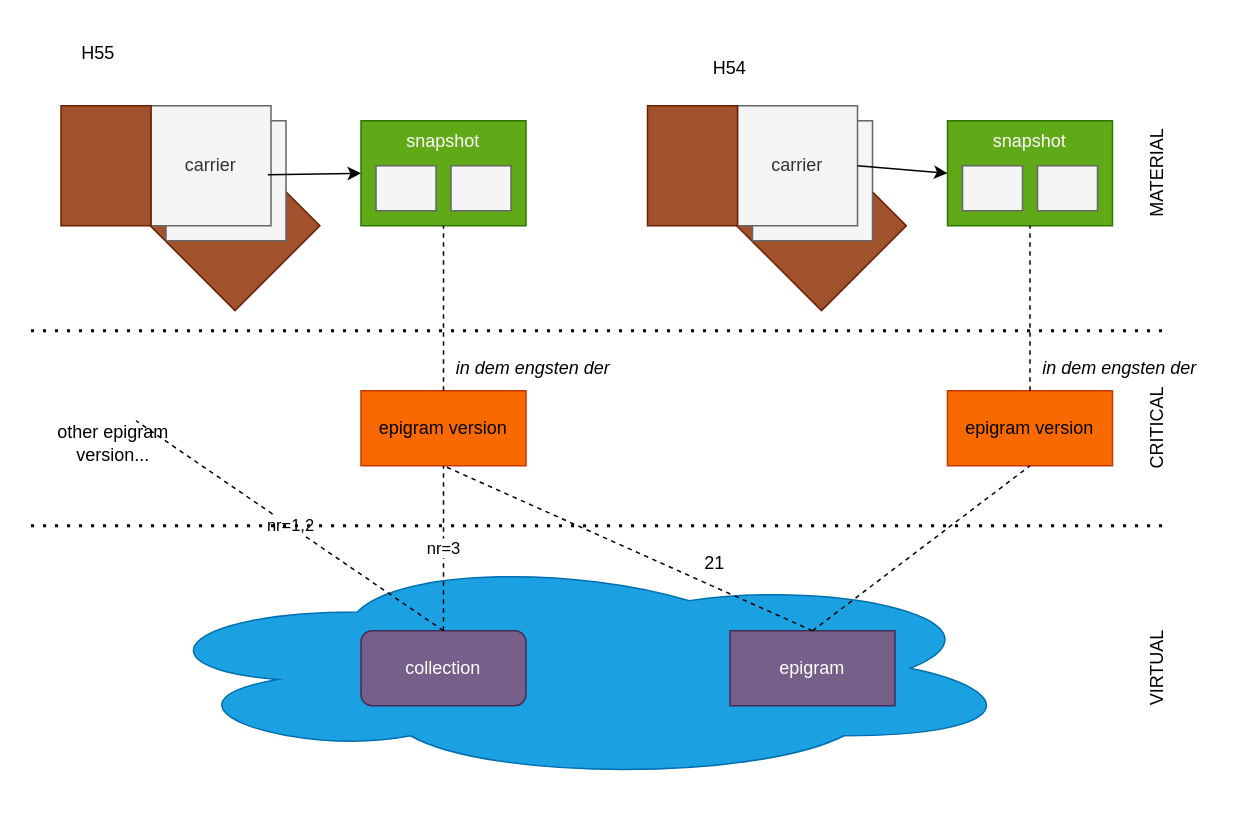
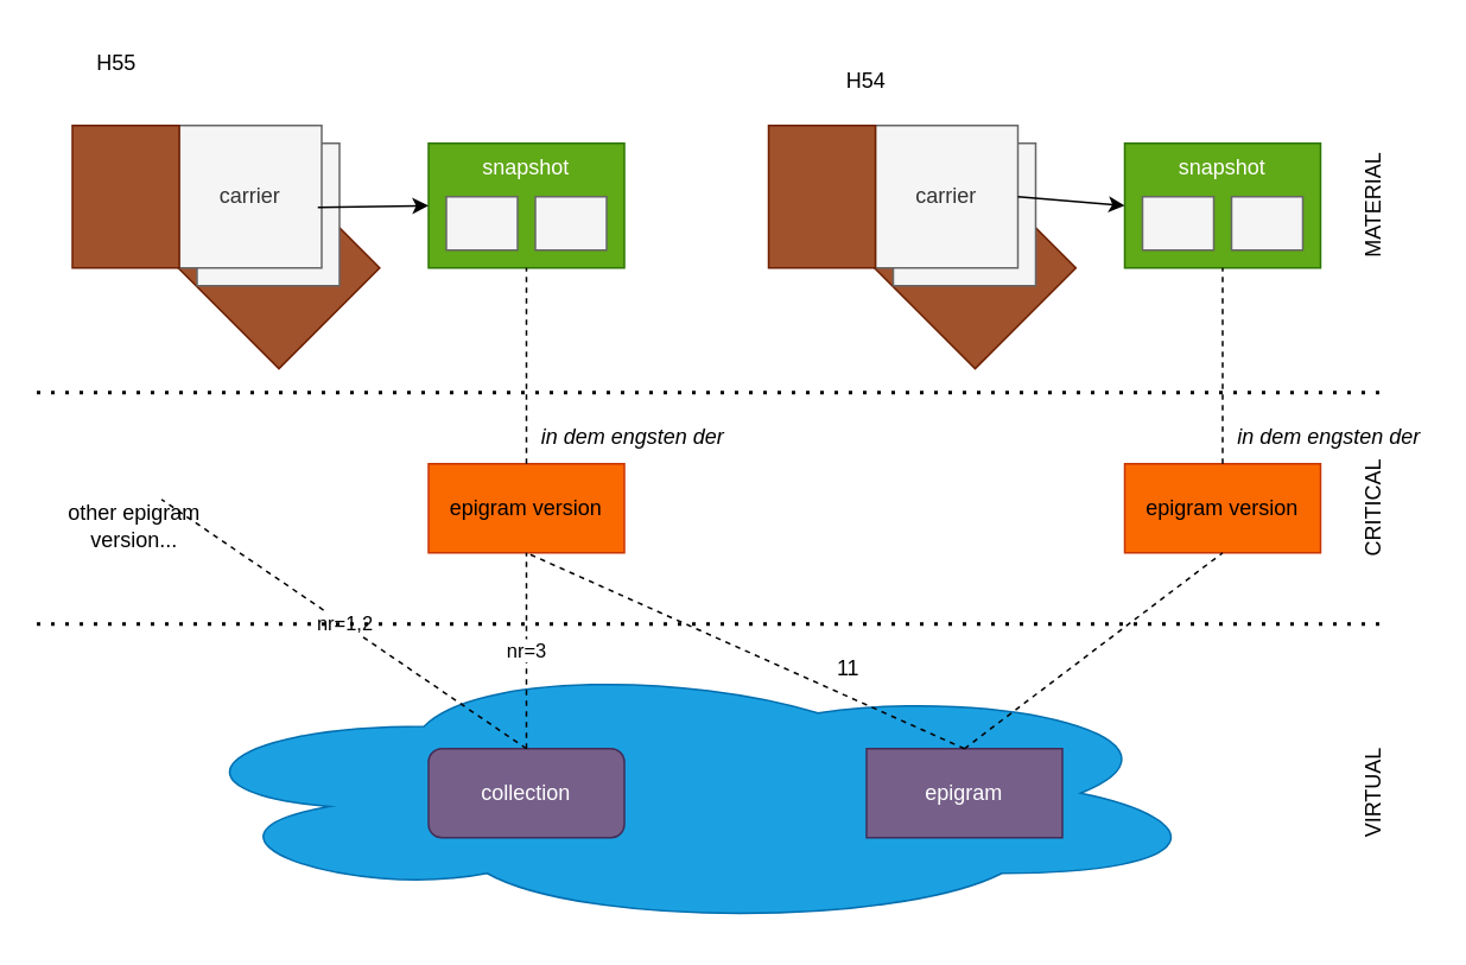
- <mxCell id="38" value="21" style="text;html=1;align=center;verticalAlign=middle;whiteSpace=wrap;rounded=0;" vertex="1" parent="1"><mxGeometry x="451" y="360" width="50" height="30" as="geometry" /></mxCell>
+ <mxCell id="38" value="11" style="text;html=1;align=center;verticalAlign=middle;whiteSpace=wrap;rounded=0;" vertex="1" parent="1"><mxGeometry x="451" y="360" width="50" height="30" as="geometry" /></mxCell>
